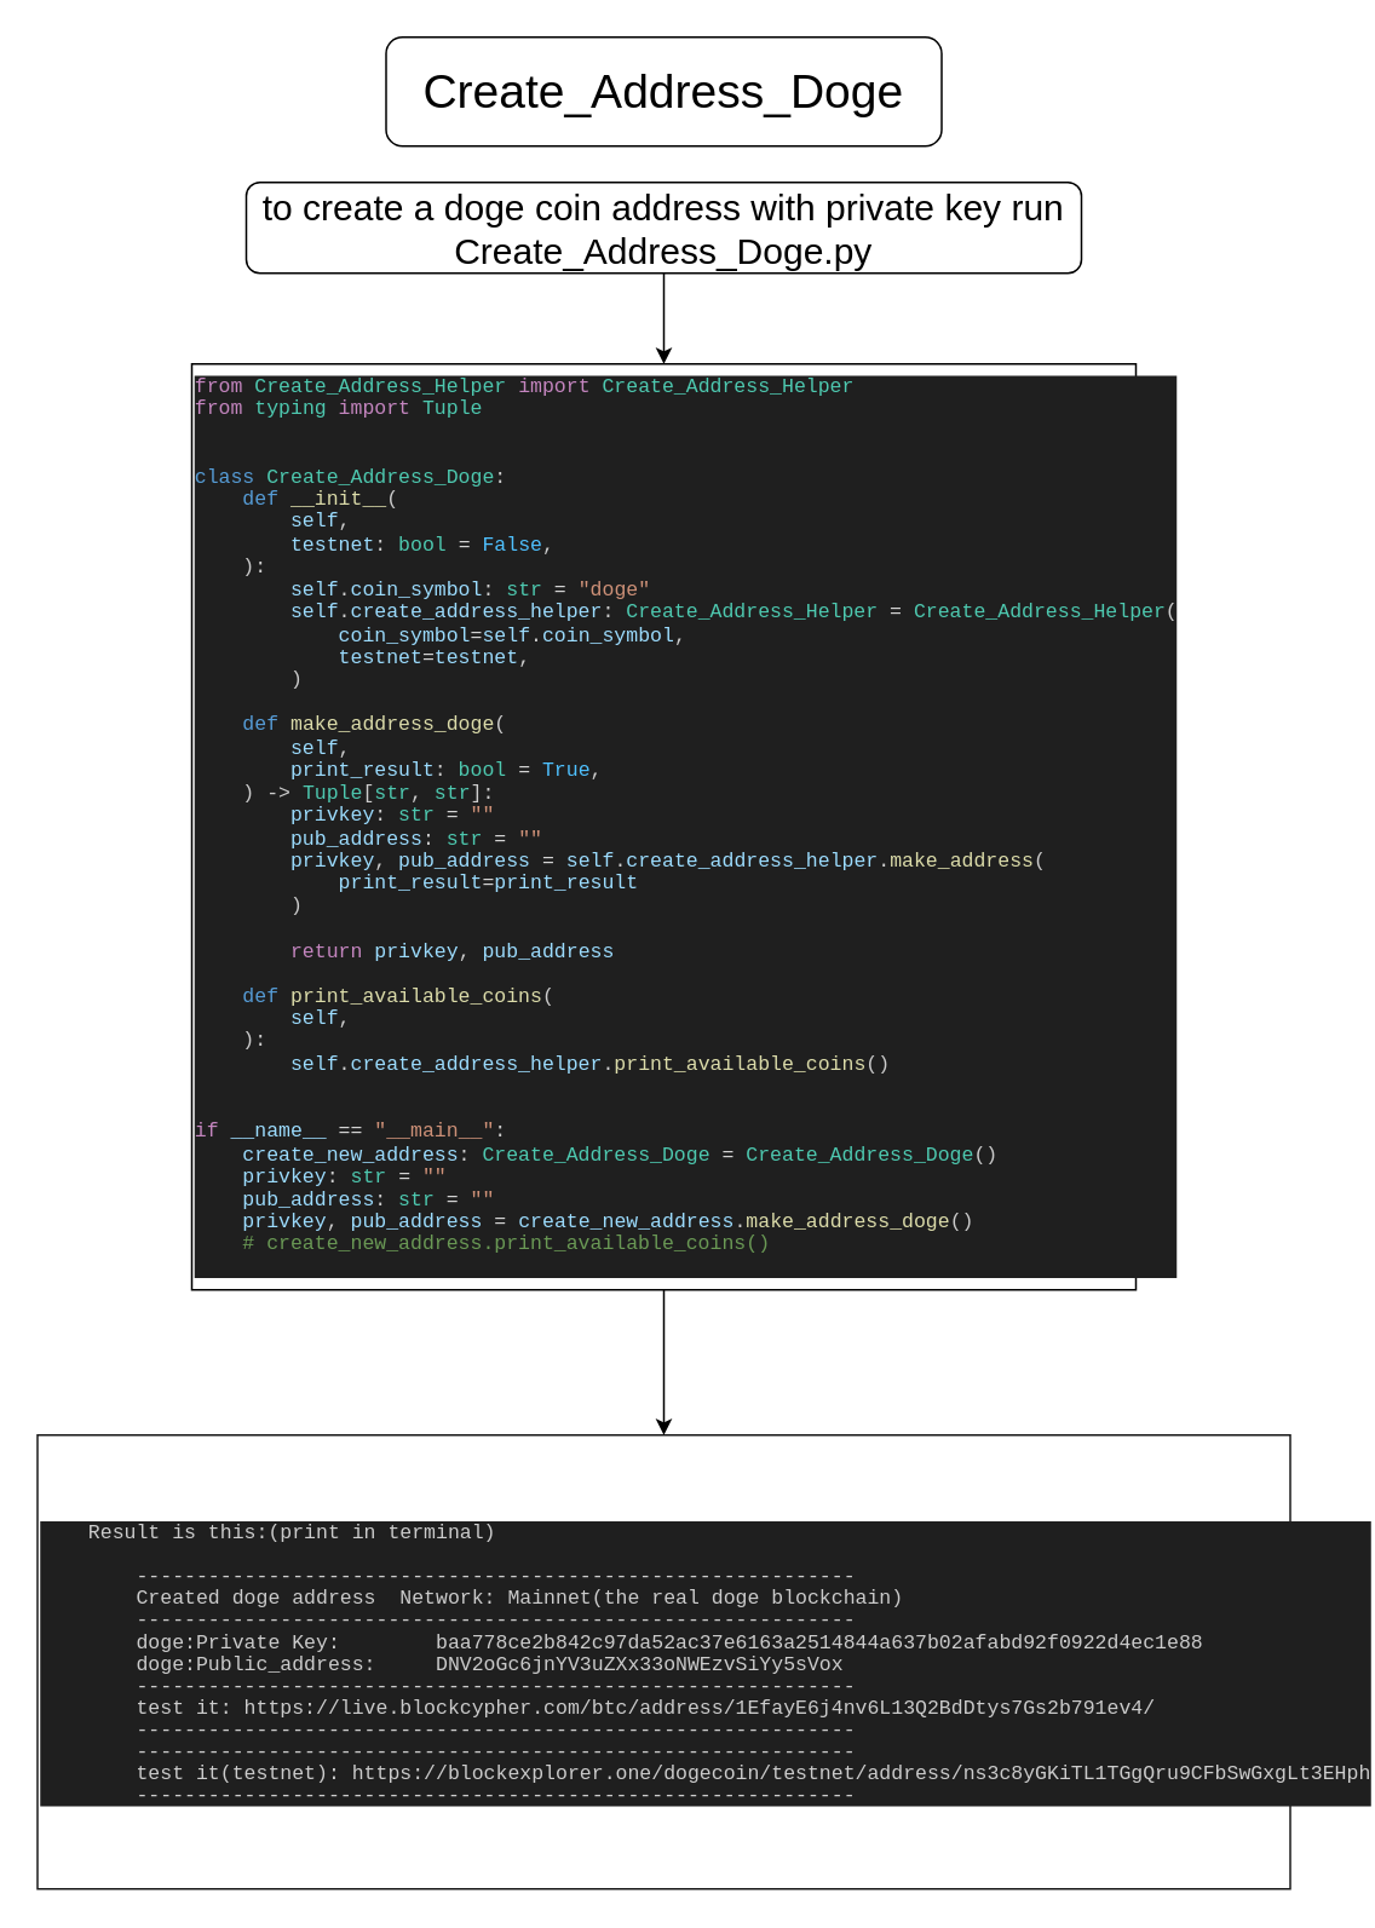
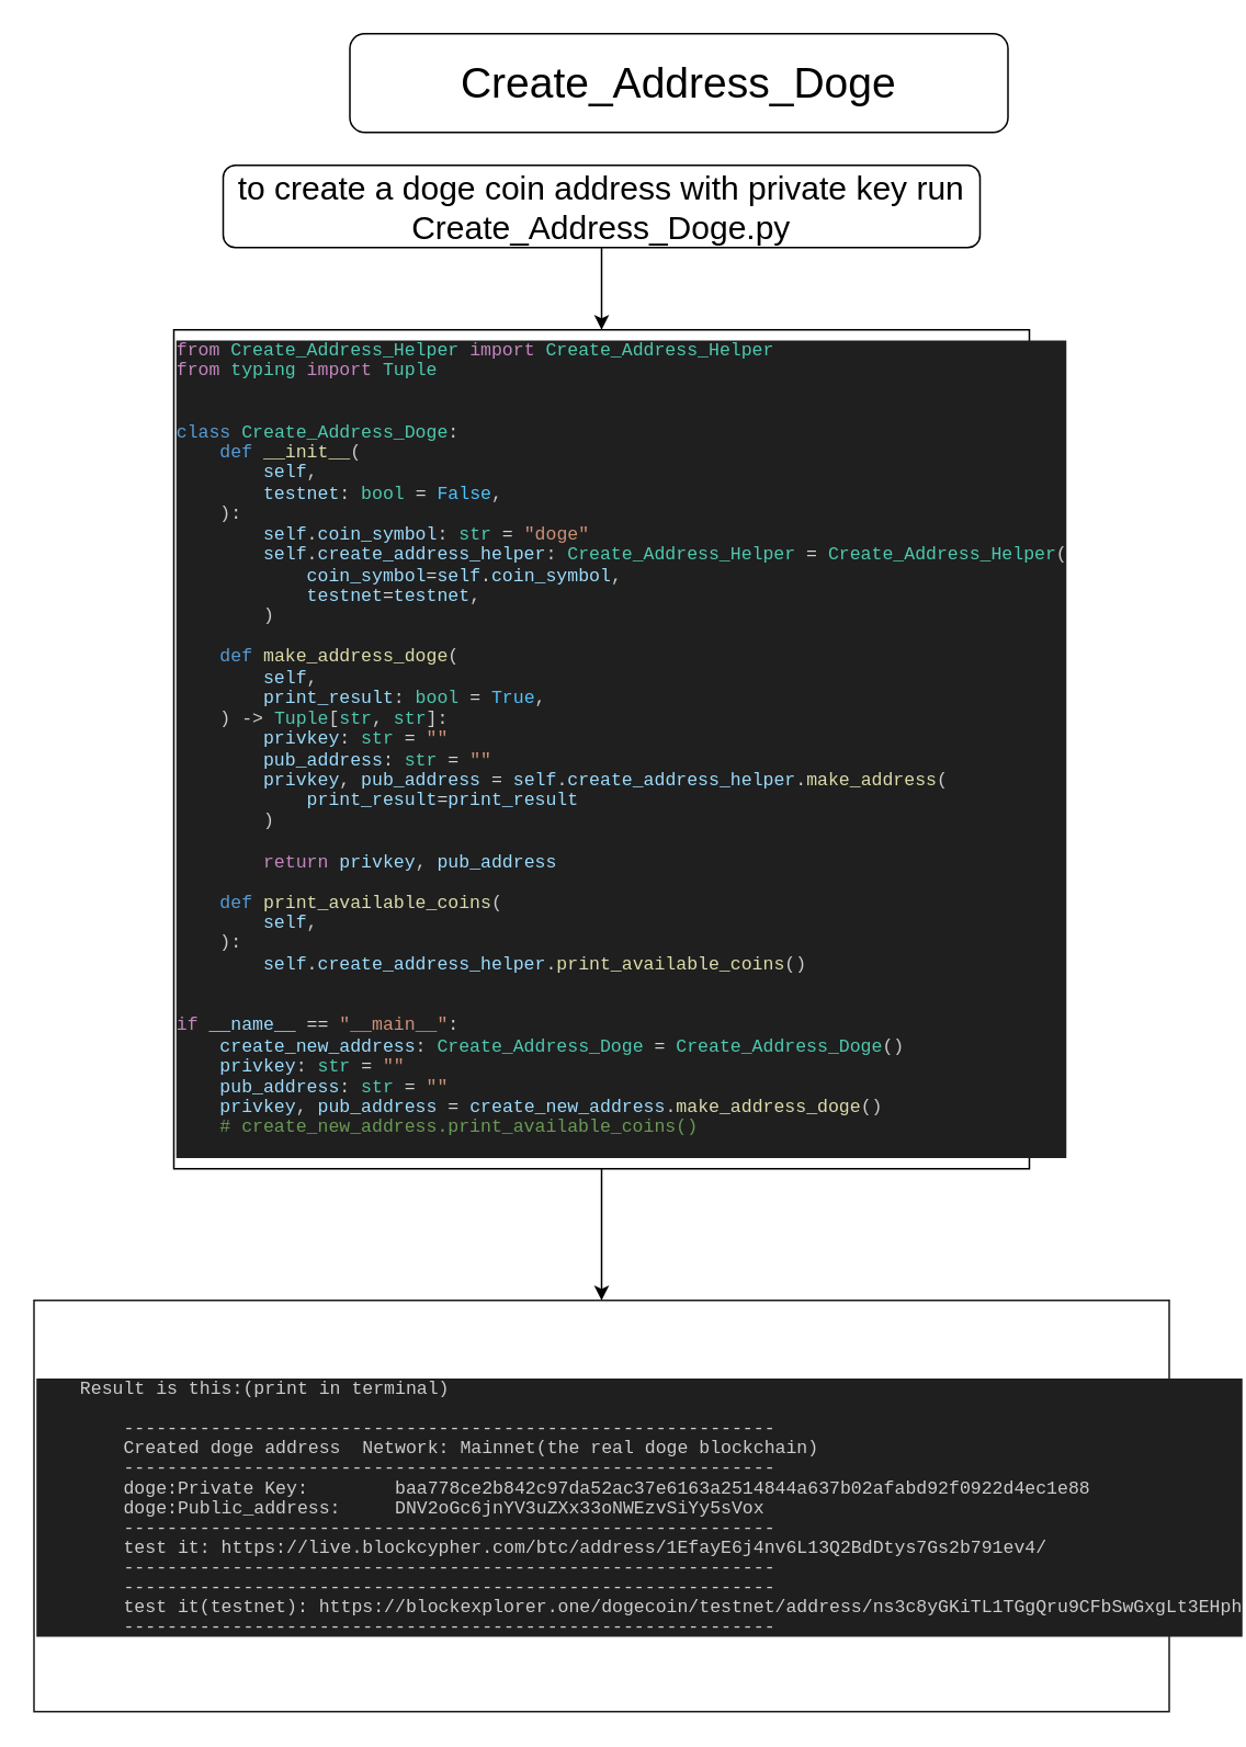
- <mxCell id="4" value="&lt;font style=&quot;font-size: 26px;&quot;&gt;Create_Address_Doge&lt;/font&gt;" style="rounded=1;whiteSpace=wrap;html=1;" vertex="1" parent="1"><mxGeometry x="212" y="20" width="306" height="60" as="geometry" /></mxCell>
+ <mxCell id="4" value="&lt;font style=&quot;font-size: 26px;&quot;&gt;Create_Address_Doge&lt;/font&gt;" style="rounded=1;whiteSpace=wrap;html=1;" vertex="1" parent="1"><mxGeometry x="212" y="20" width="400" height="60" as="geometry" /></mxCell>
